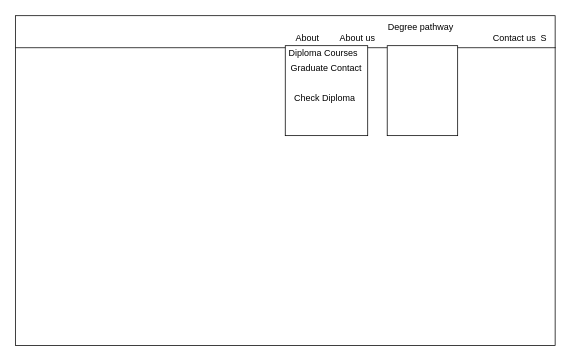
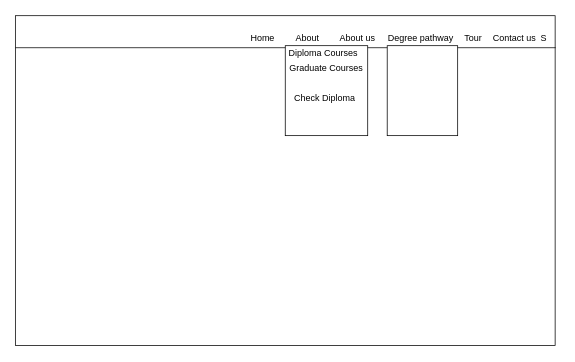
- <mxCell id="6" value="Degree pathway" style="text;html=1;strokeColor=none;fillColor=none;align=center;verticalAlign=middle;whiteSpace=wrap;rounded=0;" parent="1" vertex="1"><mxGeometry x="516" y="25" width="90" height="20" as="geometry" /></mxCell>
+ <mxCell id="6" value="Degree pathway" style="text;html=1;strokeColor=none;fillColor=none;align=center;verticalAlign=middle;whiteSpace=wrap;rounded=0;" parent="1" vertex="1"><mxGeometry x="516" y="40" width="90" height="20" as="geometry" /></mxCell>
+ <mxCell id="4" value="Home" style="text;html=1;strokeColor=none;fillColor=none;align=center;verticalAlign=middle;whiteSpace=wrap;rounded=0;" parent="1" vertex="1"><mxGeometry x="330" y="40" width="40" height="20" as="geometry" /></mxCell>
+ <mxCell id="7" value="Tour" style="text;html=1;strokeColor=none;fillColor=none;align=center;verticalAlign=middle;whiteSpace=wrap;rounded=0;" parent="1" vertex="1"><mxGeometry x="616" y="40" width="30" height="20" as="geometry" /></mxCell>
- <mxCell id="13" value="Graduate Contact" style="text;html=1;strokeColor=none;fillColor=none;align=center;verticalAlign=middle;whiteSpace=wrap;rounded=0;" vertex="1" parent="1"><mxGeometry x="380" y="80" width="110" height="20" as="geometry" /></mxCell>
+ <mxCell id="13" value="Graduate Courses" style="text;html=1;strokeColor=none;fillColor=none;align=center;verticalAlign=middle;whiteSpace=wrap;rounded=0;" vertex="1" parent="1"><mxGeometry x="380" y="80" width="110" height="20" as="geometry" /></mxCell>
